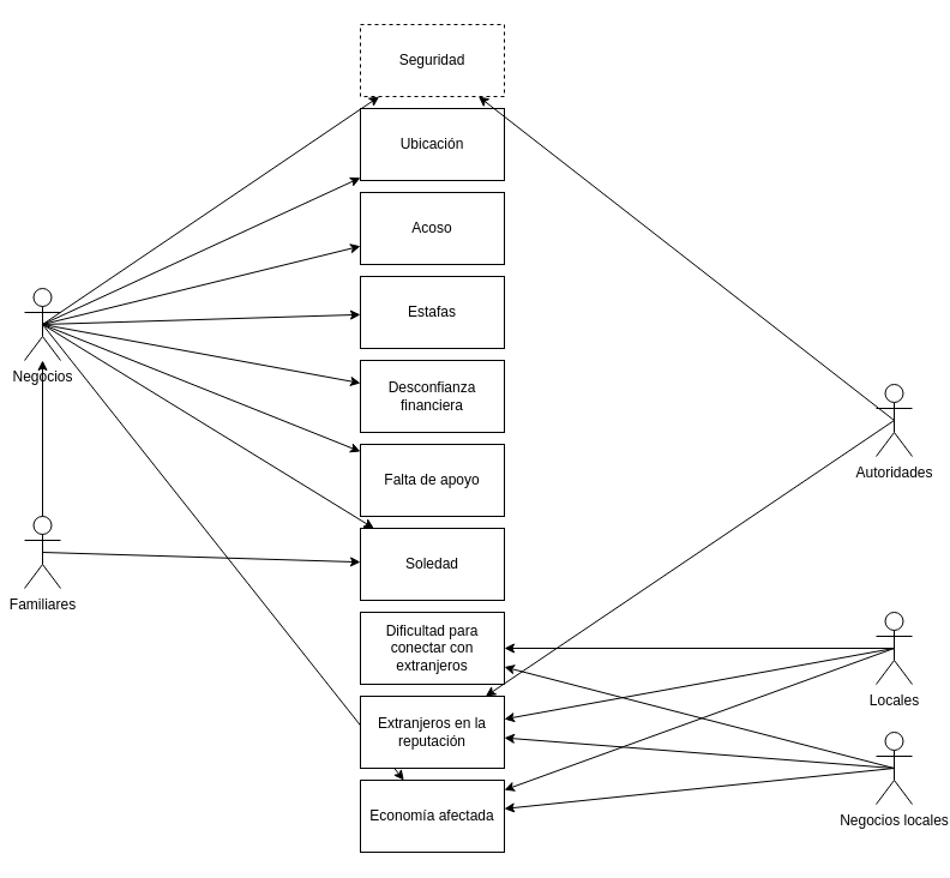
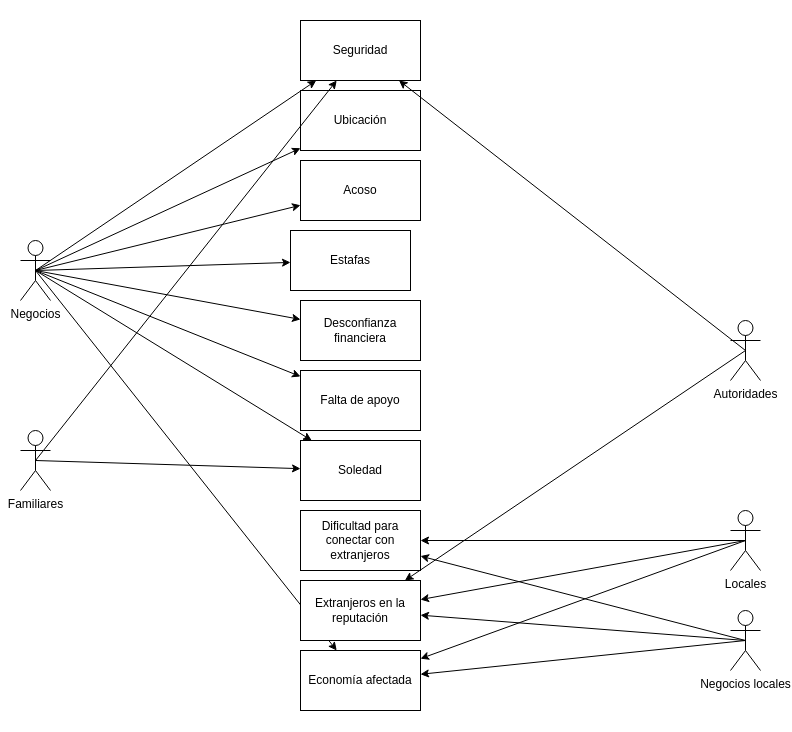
- <mxCell id="11" value="Seguridad" style="rounded=0;whiteSpace=wrap;html=1;dashed=1;" vertex="1" parent="1"><mxGeometry x="300" y="20" width="120" height="60" as="geometry" /></mxCell>
+ <mxCell id="11" value="Seguridad" style="rounded=0;whiteSpace=wrap;html=1;" vertex="1" parent="1"><mxGeometry x="300" y="20" width="120" height="60" as="geometry" /></mxCell>
- <mxCell id="14" value="Estafas" style="rounded=0;whiteSpace=wrap;html=1;" vertex="1" parent="1"><mxGeometry x="300" y="230" width="120" height="60" as="geometry" /></mxCell>
+ <mxCell id="14" value="Estafas" style="rounded=0;whiteSpace=wrap;html=1;" vertex="1" parent="1"><mxGeometry x="290" y="230" width="120" height="60" as="geometry" /></mxCell>
- <mxCell id="32" style="edgeStyle=none;html=1;exitX=0.5;exitY=0.5;exitDx=0;exitDy=0;exitPerimeter=0;" edge="1" parent="1" source="34" target="10"><mxGeometry relative="1" as="geometry" /></mxCell>
+ <mxCell id="32" style="edgeStyle=none;html=1;exitX=0.5;exitY=0.5;exitDx=0;exitDy=0;exitPerimeter=0;" edge="1" parent="1" source="34" target="11"><mxGeometry relative="1" as="geometry" /></mxCell>
